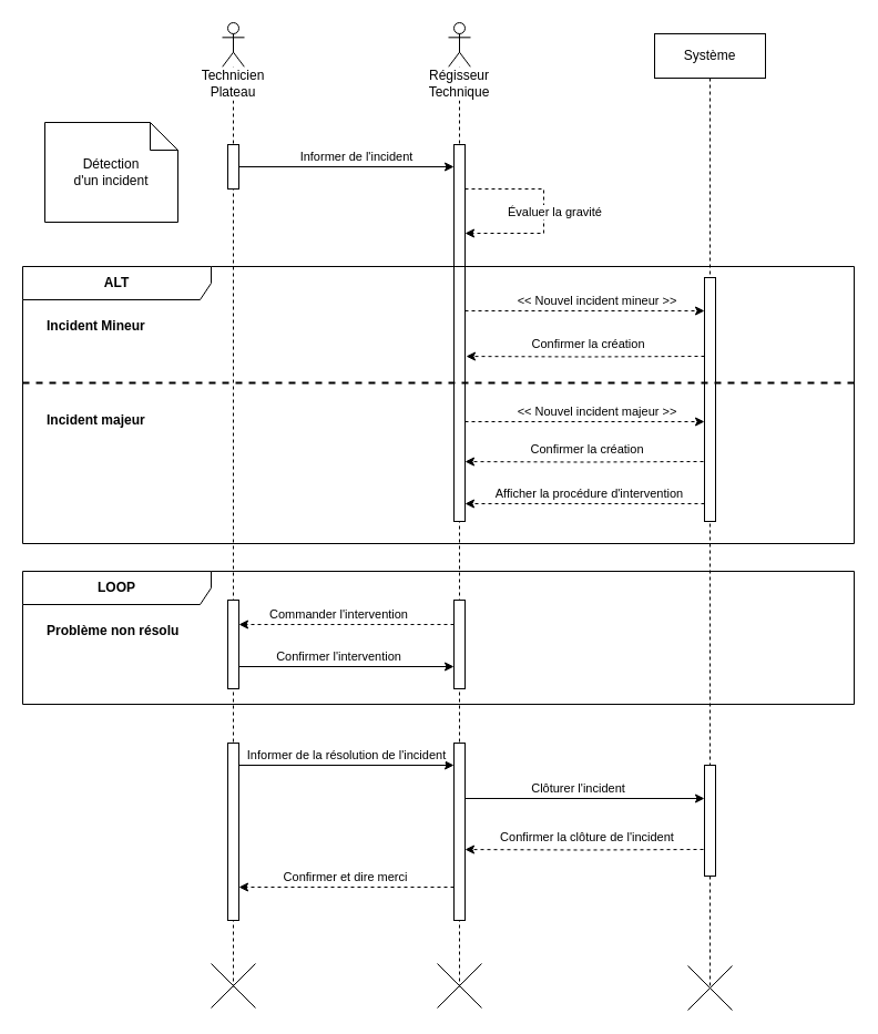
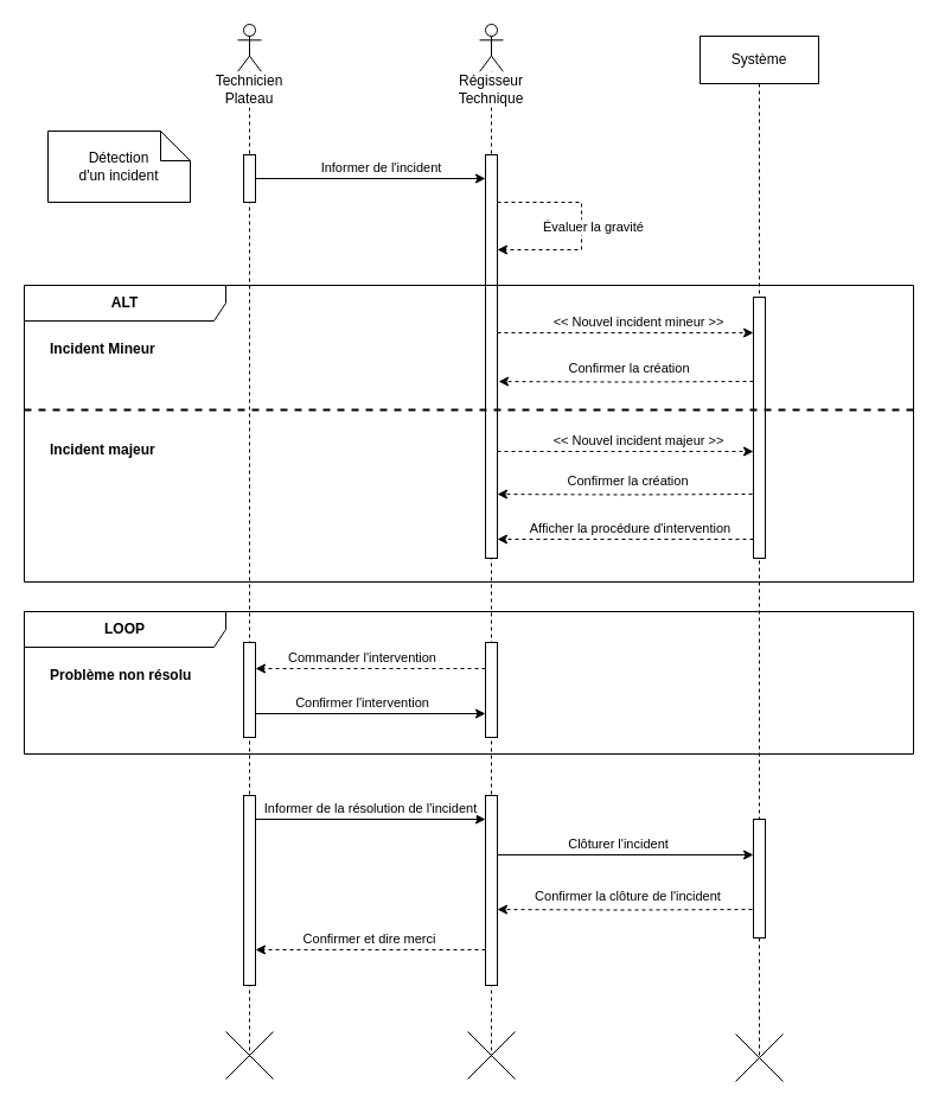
- <mxCell id="19" value="Détection&lt;div&gt;d'un incident&lt;/div&gt;" style="shape=note2;boundedLbl=1;whiteSpace=wrap;html=1;size=25;verticalAlign=middle;align=center;" vertex="1" parent="1"><mxGeometry x="40" y="110" width="120" height="90" as="geometry" /></mxCell>
+ <mxCell id="19" value="Détection&lt;div&gt;d'un incident&lt;/div&gt;" style="shape=note2;boundedLbl=1;whiteSpace=wrap;html=1;size=25;verticalAlign=middle;align=center;" vertex="1" parent="1"><mxGeometry x="40" y="110" width="120" height="60" as="geometry" /></mxCell>
